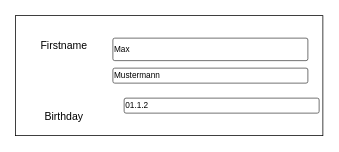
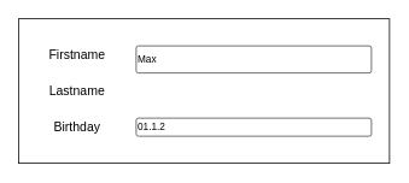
+ <mxCell id="6" value="Lastname" style="text;html=1;strokeColor=none;fillColor=none;align=center;verticalAlign=middle;whiteSpace=wrap;rounded=0;fontSize=14;" vertex="1" parent="1"><mxGeometry x="30" y="90" width="110" height="20" as="geometry" /></mxCell>
- <mxCell id="5" value="Mustermann" style="strokeWidth=1;html=1;shadow=0;dashed=0;shape=mxgraph.ios.iTextInput;strokeColor=#444444;buttonText=;fontSize=11;whiteSpace=wrap;align=left;" vertex="1" parent="1"><mxGeometry x="150" y="90" width="260" height="20" as="geometry" /></mxCell>
- <mxCell id="7" value="01.1.2" style="strokeWidth=1;html=1;shadow=0;dashed=0;shape=mxgraph.ios.iTextInput;strokeColor=#444444;buttonText=;fontSize=11;whiteSpace=wrap;align=left;" vertex="1" parent="1"><mxGeometry x="165" y="130" width="260" height="20" as="geometry" /></mxCell>
+ <mxCell id="7" value="01.1.2" style="strokeWidth=1;html=1;shadow=0;dashed=0;shape=mxgraph.ios.iTextInput;strokeColor=#444444;buttonText=;fontSize=11;whiteSpace=wrap;align=left;" vertex="1" parent="1"><mxGeometry x="150" y="130" width="260" height="20" as="geometry" /></mxCell>
- <mxCell id="8" value="Birthday" style="text;html=1;strokeColor=none;fillColor=none;align=center;verticalAlign=middle;whiteSpace=wrap;rounded=0;fontSize=14;" vertex="1" parent="1"><mxGeometry x="30" y="145" width="110" height="20" as="geometry" /></mxCell>
+ <mxCell id="8" value="Birthday" style="text;html=1;strokeColor=none;fillColor=none;align=center;verticalAlign=middle;whiteSpace=wrap;rounded=0;fontSize=14;" vertex="1" parent="1"><mxGeometry x="30" y="130" width="110" height="20" as="geometry" /></mxCell>
